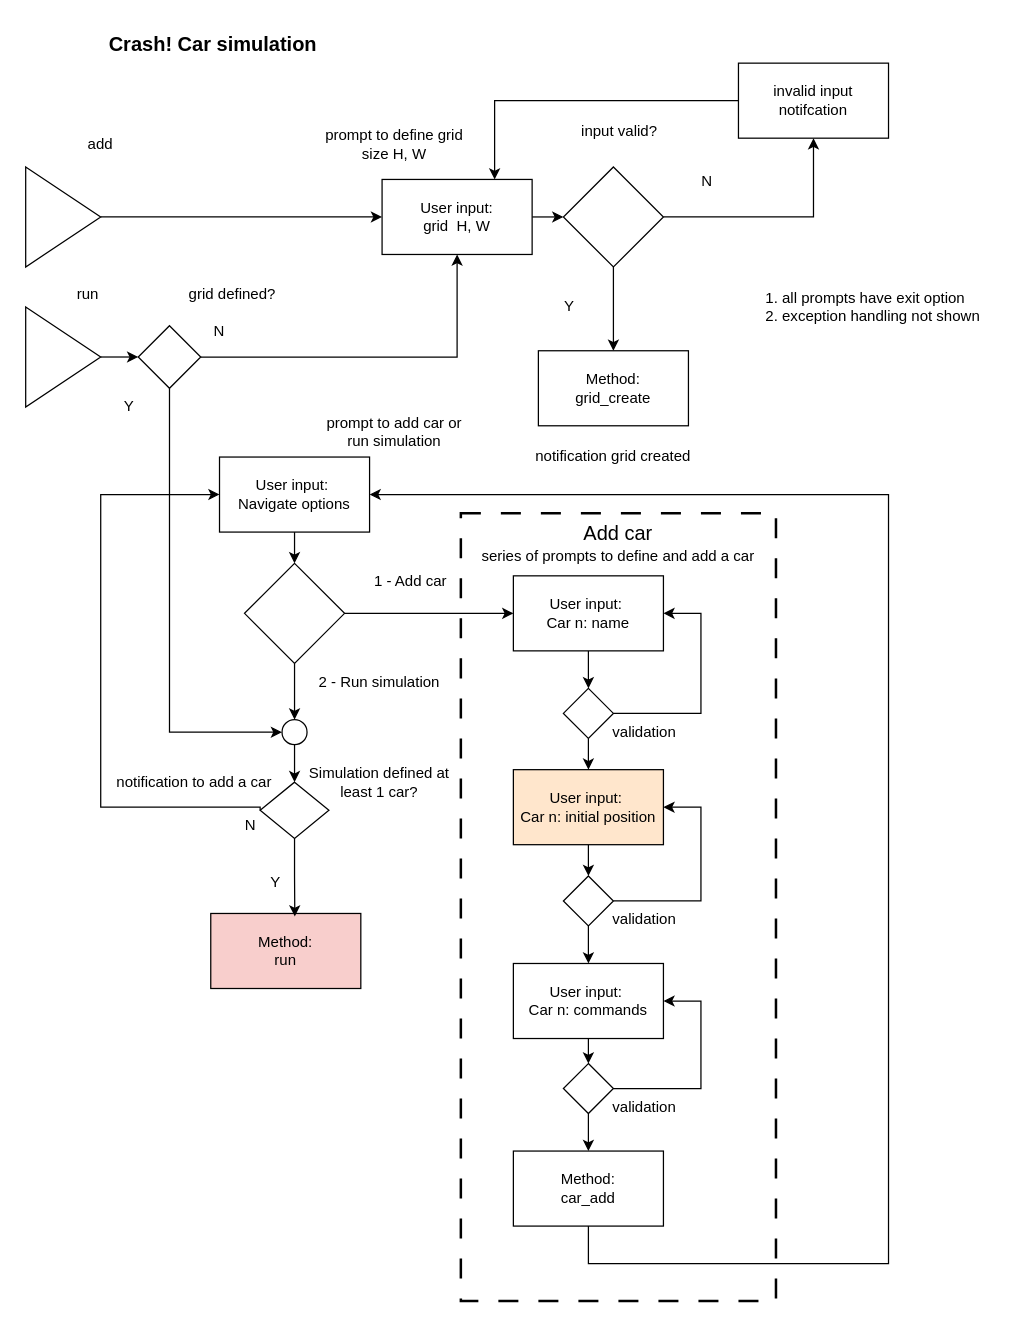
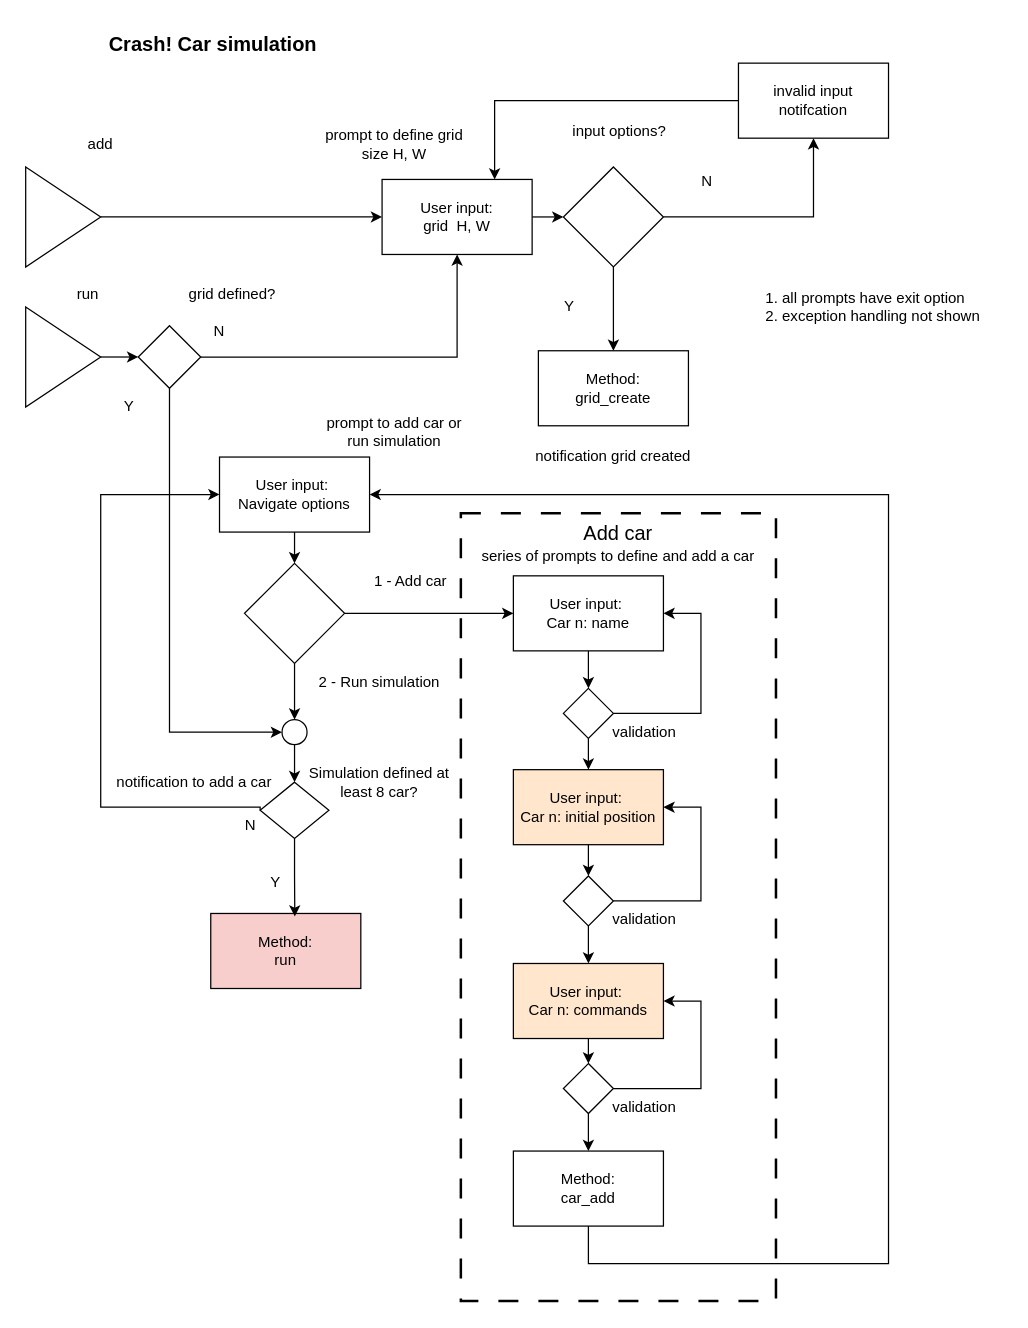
- <mxCell id="13" value="input valid?" style="text;html=1;align=center;verticalAlign=middle;whiteSpace=wrap;rounded=0;" vertex="1" parent="1"><mxGeometry x="430" y="90" width="130" height="30" as="geometry" /></mxCell>
+ <mxCell id="13" value="input options?" style="text;html=1;align=center;verticalAlign=middle;whiteSpace=wrap;rounded=0;" vertex="1" parent="1"><mxGeometry x="430" y="90" width="130" height="30" as="geometry" /></mxCell>
- <mxCell id="33" value="Simulation defined at least 1 car?" style="text;html=1;align=center;verticalAlign=middle;whiteSpace=wrap;rounded=0;" vertex="1" parent="1"><mxGeometry x="238" y="610" width="130" height="30" as="geometry" /></mxCell>
+ <mxCell id="33" value="Simulation defined at least 8 car?" style="text;html=1;align=center;verticalAlign=middle;whiteSpace=wrap;rounded=0;" vertex="1" parent="1"><mxGeometry x="238" y="610" width="130" height="30" as="geometry" /></mxCell>
- <mxCell id="42" value="User input:&amp;nbsp;&lt;br&gt;Car n: commands" style="rounded=0;whiteSpace=wrap;html=1;" vertex="1" parent="1"><mxGeometry x="410" y="770" width="120" height="60" as="geometry" /></mxCell>
+ <mxCell id="42" value="User input:&amp;nbsp;&lt;br&gt;Car n: commands" style="rounded=0;whiteSpace=wrap;html=1;fillColor=#ffe6cc;" vertex="1" parent="1"><mxGeometry x="410" y="770" width="120" height="60" as="geometry" /></mxCell>
